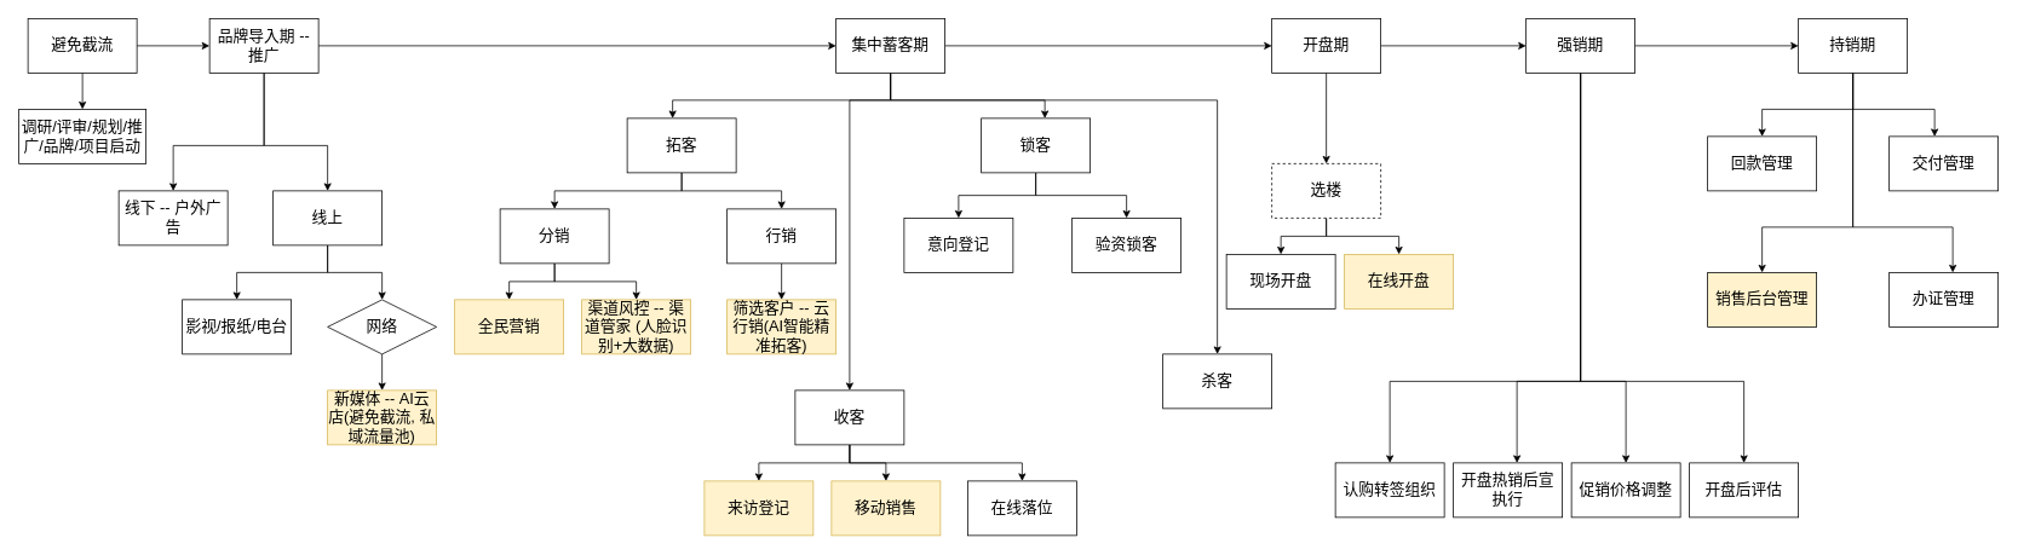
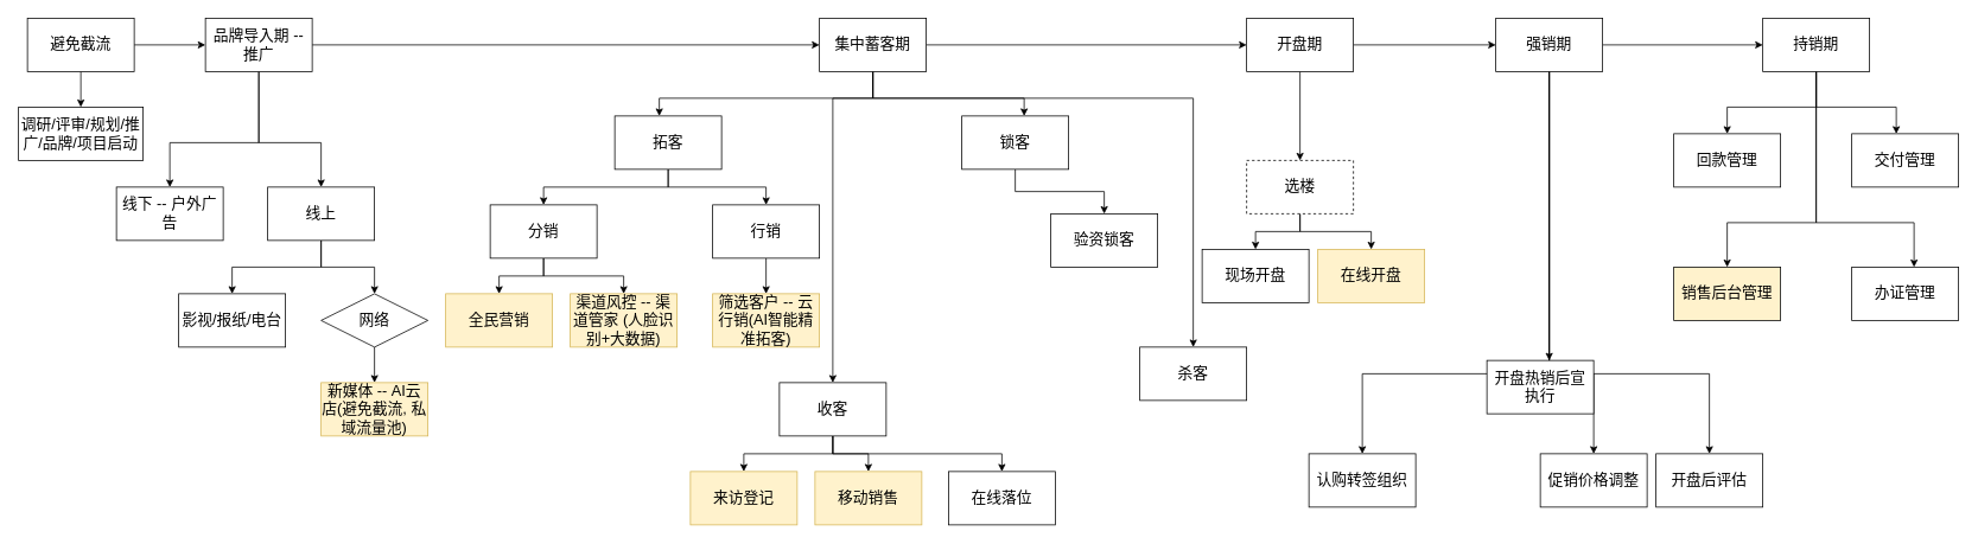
- <mxCell id="43" value="" style="edgeStyle=orthogonalEdgeStyle;rounded=0;orthogonalLoop=1;jettySize=auto;html=1;fontSize=17;" edge="1" parent="1" source="45" target="46"><mxGeometry relative="1" as="geometry" /></mxCell>
- <mxCell id="46" value="意向登记" style="whiteSpace=wrap;html=1;rounded=0;fontSize=17;" vertex="1" parent="1"><mxGeometry x="995" y="240" width="120" height="60" as="geometry" /></mxCell>
- <mxCell id="63" value="开盘热销后宣执行" style="whiteSpace=wrap;html=1;rounded=0;fontSize=17;" vertex="1" parent="1"><mxGeometry x="1600" y="510" width="120" height="60" as="geometry" /></mxCell>
+ <mxCell id="63" value="开盘热销后宣执行" style="whiteSpace=wrap;html=1;rounded=0;fontSize=17;" vertex="1" parent="1"><mxGeometry x="1670" y="405" width="120" height="60" as="geometry" /></mxCell>
